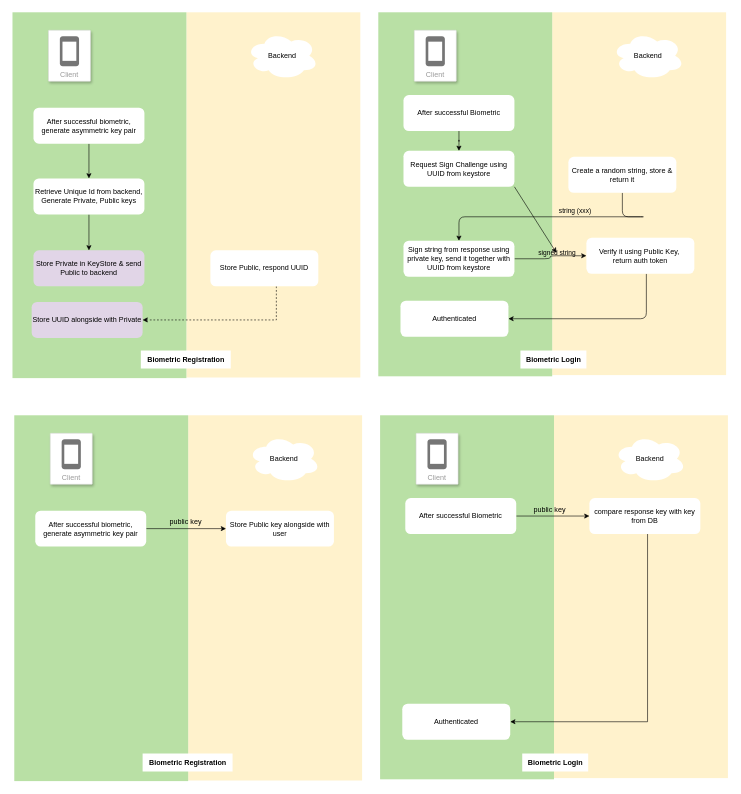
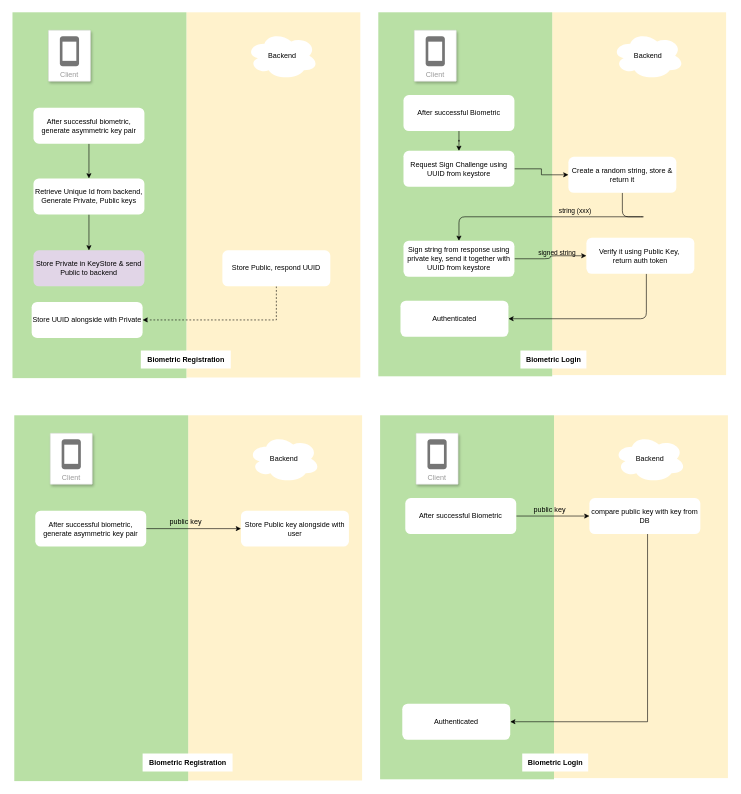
- <mxCell id="18" style="edgeStyle=orthogonalEdgeStyle;rounded=0;orthogonalLoop=1;jettySize=auto;html=1;" parent="1" source="19" target="27" edge="1"><mxGeometry relative="1" as="geometry" /></mxCell>
+ <mxCell id="18" style="edgeStyle=orthogonalEdgeStyle;rounded=0;orthogonalLoop=1;jettySize=auto;html=1;" parent="1" source="19" target="22" edge="1"><mxGeometry relative="1" as="geometry" /></mxCell>
- <mxCell id="10" value="Store Public, respond UUID" style="rounded=1;whiteSpace=wrap;html=1;strokeColor=none;" parent="1" vertex="1"><mxGeometry x="350" y="417" width="180" height="60" as="geometry" /></mxCell>
+ <mxCell id="10" value="Store Public, respond UUID" style="rounded=1;whiteSpace=wrap;html=1;strokeColor=none;" parent="1" vertex="1"><mxGeometry x="370" y="417" width="180" height="60" as="geometry" /></mxCell>
- <mxCell id="56" value="Store UUID alongside with Private" style="rounded=1;whiteSpace=wrap;html=1;strokeColor=none;fillColor=#e1d5e7;" vertex="1" parent="1"><mxGeometry x="52" y="503" width="185" height="60" as="geometry" /></mxCell>
+ <mxCell id="56" value="Store UUID alongside with Private" style="rounded=1;whiteSpace=wrap;html=1;strokeColor=none;" vertex="1" parent="1"><mxGeometry x="52" y="503" width="185" height="60" as="geometry" /></mxCell>
- <mxCell id="47" value="compare response key with key from DB" style="rounded=1;whiteSpace=wrap;html=1;strokeColor=none;" parent="1" vertex="1"><mxGeometry x="982" y="830" width="185" height="60" as="geometry" /></mxCell>
+ <mxCell id="47" value="compare public key with key from DB" style="rounded=1;whiteSpace=wrap;html=1;strokeColor=none;" parent="1" vertex="1"><mxGeometry x="982" y="830" width="185" height="60" as="geometry" /></mxCell>
- <mxCell id="39" value="Store Public key alongside with user" style="rounded=1;whiteSpace=wrap;html=1;strokeColor=none;" parent="1" vertex="1"><mxGeometry x="376" y="851" width="180" height="60" as="geometry" /></mxCell>
+ <mxCell id="39" value="Store Public key alongside with user" style="rounded=1;whiteSpace=wrap;html=1;strokeColor=none;" parent="1" vertex="1"><mxGeometry x="401" y="851" width="180" height="60" as="geometry" /></mxCell>
